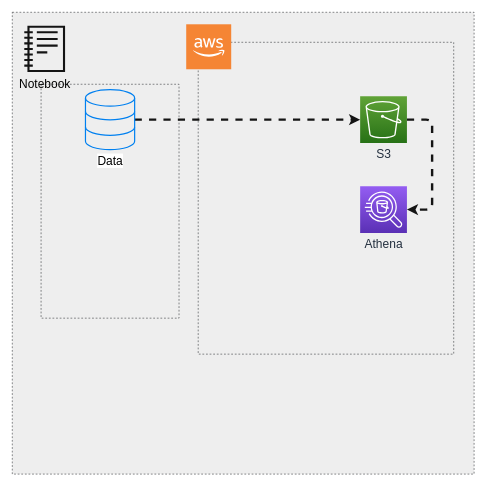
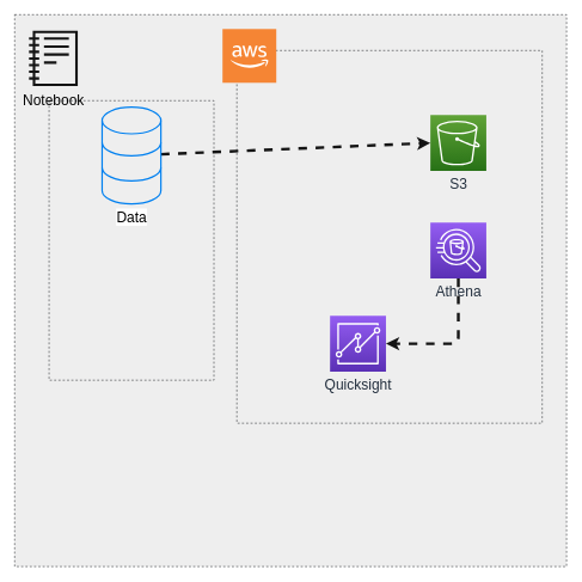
- <mxCell id="12" value="Data" style="html=1;verticalLabelPosition=bottom;align=center;labelBackgroundColor=#ffffff;verticalAlign=top;strokeWidth=2;strokeColor=#0080F0;shadow=0;dashed=0;shape=mxgraph.ios7.icons.data;fontSize=20;fontColor=#000000;fillColor=none;gradientColor=none;" parent="1" vertex="1"><mxGeometry x="142" y="149" width="82" height="100" as="geometry" /></mxCell>
+ <mxCell id="12" value="Data" style="html=1;verticalLabelPosition=bottom;align=center;labelBackgroundColor=#ffffff;verticalAlign=top;strokeWidth=2;strokeColor=#0080F0;shadow=0;dashed=0;shape=mxgraph.ios7.icons.data;fontSize=20;fontColor=#000000;fillColor=none;gradientColor=none;" parent="1" vertex="1"><mxGeometry x="142" y="149" width="82" height="135" as="geometry" /></mxCell>
- <mxCell id="4" style="edgeStyle=none;html=1;entryX=1;entryY=0.5;entryDx=0;entryDy=0;entryPerimeter=0;dashed=1;labelBackgroundColor=none;fontSize=20;fontColor=#000000;strokeColor=#141414;strokeWidth=4;" parent="1" source="5" target="7" edge="1"><mxGeometry relative="1" as="geometry"><Array as="points"><mxPoint x="720" y="199" /><mxPoint x="720" y="349" /></Array></mxGeometry></mxCell>
+ <mxCell id="6" style="edgeStyle=none;html=1;exitX=0.5;exitY=1;exitDx=0;exitDy=0;exitPerimeter=0;entryX=1;entryY=0.5;entryDx=0;entryDy=0;entryPerimeter=0;dashed=1;labelBackgroundColor=none;fontSize=20;fontColor=#000000;strokeColor=#141414;strokeWidth=4;" parent="1" source="7" target="9" edge="1"><mxGeometry relative="1" as="geometry"><Array as="points"><mxPoint x="639" y="479" /></Array></mxGeometry></mxCell>
+ <mxCell id="9" value="Quicksight" style="points=[[0,0,0],[0.25,0,0],[0.5,0,0],[0.75,0,0],[1,0,0],[0,1,0],[0.25,1,0],[0.5,1,0],[0.75,1,0],[1,1,0],[0,0.25,0],[0,0.5,0],[0,0.75,0],[1,0.25,0],[1,0.5,0],[1,0.75,0]];outlineConnect=0;fontColor=#232F3E;gradientColor=#945DF2;gradientDirection=north;fillColor=#5A30B5;strokeColor=#ffffff;dashed=0;verticalLabelPosition=bottom;verticalAlign=top;align=center;html=1;fontSize=20;fontStyle=0;aspect=fixed;shape=mxgraph.aws4.resourceIcon;resIcon=mxgraph.aws4.quicksight;" parent="1" vertex="1"><mxGeometry x="460" y="440" width="78" height="78" as="geometry" /></mxCell>
